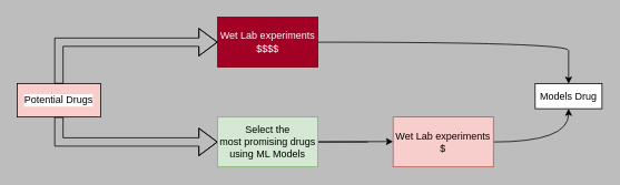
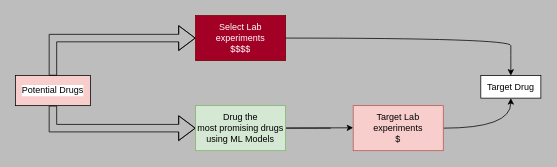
- <mxCell id="5" value="Wet Lab experiments&lt;br&gt;$$$$" style="rounded=0;whiteSpace=wrap;html=1;fillColor=#a20025;strokeColor=#6F0000;fontColor=#ffffff;" vertex="1" parent="1"><mxGeometry x="260" y="20" width="120" height="60" as="geometry" /></mxCell>
+ <mxCell id="5" value="Select Lab experiments&lt;br&gt;$$$$" style="rounded=0;whiteSpace=wrap;html=1;fillColor=#a20025;strokeColor=#6F0000;fontColor=#ffffff;" vertex="1" parent="1"><mxGeometry x="260" y="20" width="120" height="60" as="geometry" /></mxCell>
- <mxCell id="9" value="Models Drug" style="rounded=0;whiteSpace=wrap;html=1;" vertex="1" parent="1"><mxGeometry x="640" y="100" width="80" height="30" as="geometry" /></mxCell>
+ <mxCell id="9" value="Target Drug" style="rounded=0;whiteSpace=wrap;html=1;" vertex="1" parent="1"><mxGeometry x="640" y="100" width="80" height="30" as="geometry" /></mxCell>
- <mxCell id="6" value="Select the &lt;br&gt;most promising drugs using ML Models" style="rounded=0;whiteSpace=wrap;html=1;fillColor=#d5e8d4;strokeColor=#82b366;" vertex="1" parent="1"><mxGeometry x="260" y="140" width="120" height="60" as="geometry" /></mxCell>
+ <mxCell id="6" value="Drug the &lt;br&gt;most promising drugs using ML Models" style="rounded=0;whiteSpace=wrap;html=1;fillColor=#d5e8d4;strokeColor=#82b366;" vertex="1" parent="1"><mxGeometry x="260" y="140" width="120" height="60" as="geometry" /></mxCell>
- <mxCell id="11" value="Wet Lab experiments&lt;br&gt;$" style="rounded=0;whiteSpace=wrap;html=1;fillColor=#f8cecc;strokeColor=#b85450;" vertex="1" parent="1"><mxGeometry x="470" y="140" width="120" height="60" as="geometry" /></mxCell>
+ <mxCell id="11" value="Target Lab experiments&lt;br&gt;$" style="rounded=0;whiteSpace=wrap;html=1;fillColor=#f8cecc;strokeColor=#b85450;" vertex="1" parent="1"><mxGeometry x="470" y="140" width="120" height="60" as="geometry" /></mxCell>
